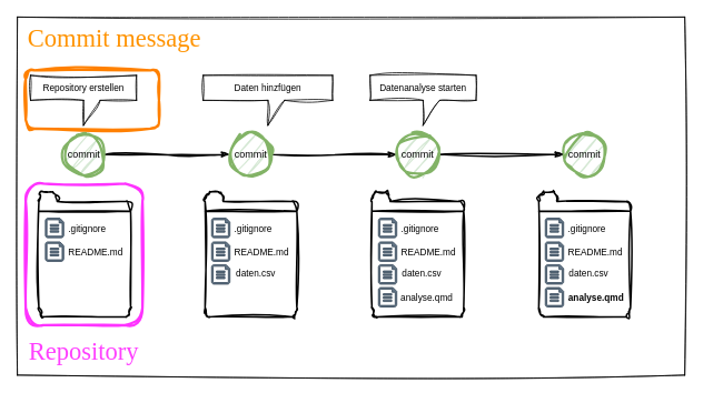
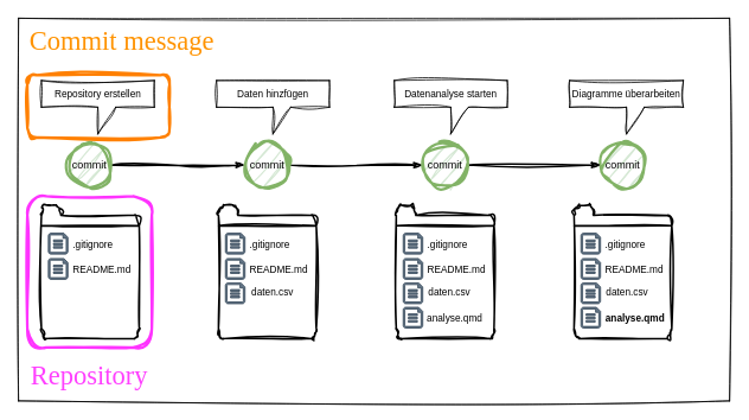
- <mxCell id="45" value="Repository erstellen" style="shape=callout;whiteSpace=wrap;html=1;perimeter=calloutPerimeter;fontFamily=Helvetica;fontSize=11;fontColor=default;labelBackgroundColor=default;position2=0.5;base=20;sketch=1;curveFitting=1;jiggle=2;" parent="42" vertex="1"><mxGeometry x="35.8" y="90" width="127" height="60" as="geometry" /></mxCell>
+ <mxCell id="45" value="Repository erstellen" style="shape=callout;whiteSpace=wrap;html=1;perimeter=calloutPerimeter;fontFamily=Helvetica;fontSize=11;fontColor=default;labelBackgroundColor=default;position2=0.5;base=20;sketch=1;curveFitting=1;jiggle=2;" parent="42" vertex="1"><mxGeometry x="45.8" y="90" width="127" height="60" as="geometry" /></mxCell>
- <mxCell id="32" value="Daten hinzfügen" style="shape=callout;whiteSpace=wrap;html=1;perimeter=calloutPerimeter;fontFamily=Helvetica;fontSize=11;fontColor=default;labelBackgroundColor=default;position2=0.5;base=20;sketch=1;curveFitting=1;jiggle=2;" parent="29" vertex="1"><mxGeometry x="242.8" y="90" width="155" height="60" as="geometry" /></mxCell>
+ <mxCell id="32" value="Daten hinzfügen" style="shape=callout;whiteSpace=wrap;html=1;perimeter=calloutPerimeter;fontFamily=Helvetica;fontSize=11;fontColor=default;labelBackgroundColor=default;position2=0.5;base=20;sketch=1;curveFitting=1;jiggle=2;" parent="29" vertex="1"><mxGeometry x="242.8" y="90" width="127" height="60" as="geometry" /></mxCell>
+ <mxCell id="3" value="Diagramme überarbeiten" style="shape=callout;whiteSpace=wrap;html=1;perimeter=calloutPerimeter;fontFamily=Helvetica;fontSize=11;fontColor=default;labelBackgroundColor=default;position2=0.5;base=20;sketch=1;curveFitting=1;jiggle=2;" parent="1" vertex="1"><mxGeometry x="640" y="90" width="128" height="60" as="geometry" /></mxCell>
